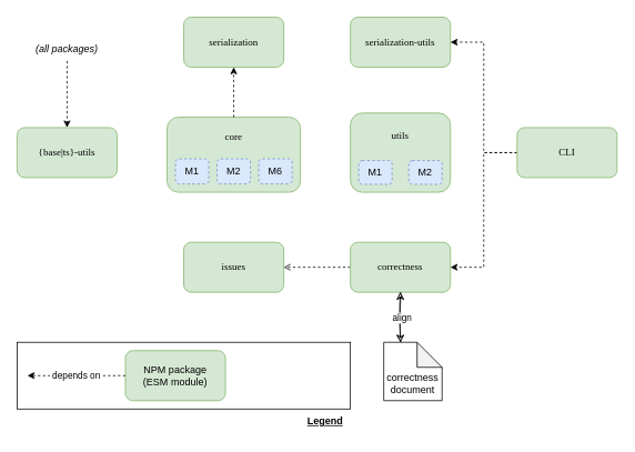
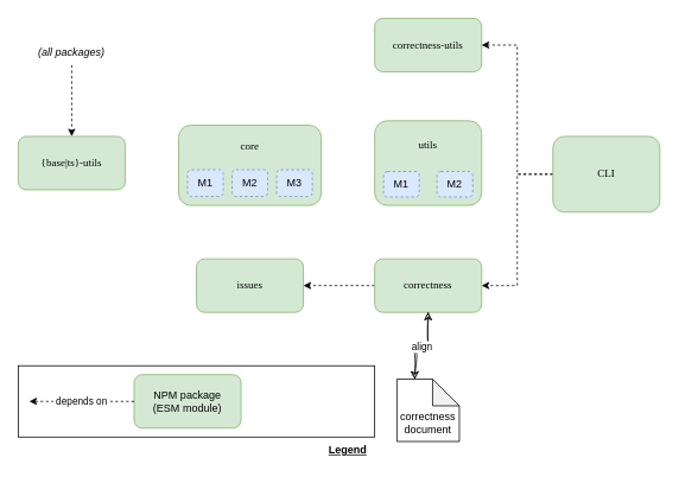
- <mxCell id="4" value="&lt;font face=&quot;Fira Code&quot;&gt;serialization&lt;/font&gt;" style="rounded=1;whiteSpace=wrap;html=1;fillColor=#d5e8d4;strokeColor=#82b366;" vertex="1" parent="1"><mxGeometry x="220" y="20" width="120" height="60" as="geometry" /></mxCell>
- <mxCell id="5" value="&lt;font face=&quot;Fira Code&quot;&gt;serialization-utils&lt;/font&gt;" style="rounded=1;whiteSpace=wrap;html=1;fillColor=#d5e8d4;strokeColor=#82b366;" vertex="1" parent="1"><mxGeometry x="420" y="20" width="120" height="60" as="geometry" /></mxCell>
+ <mxCell id="5" value="&lt;font face=&quot;Fira Code&quot;&gt;correctness-utils&lt;/font&gt;" style="rounded=1;whiteSpace=wrap;html=1;fillColor=#d5e8d4;strokeColor=#82b366;" vertex="1" parent="1"><mxGeometry x="420" y="20" width="120" height="60" as="geometry" /></mxCell>
- <mxCell id="19" style="edgeStyle=orthogonalEdgeStyle;rounded=0;orthogonalLoop=1;jettySize=auto;html=1;exitX=0.5;exitY=0;exitDx=0;exitDy=0;entryX=0.5;entryY=1;entryDx=0;entryDy=0;dashed=1;" edge="1" parent="1" source="15" target="4"><mxGeometry relative="1" as="geometry" /></mxCell>
- <mxCell id="8" value="&lt;font face=&quot;Fira Code&quot;&gt;CLI&lt;/font&gt;" style="rounded=1;whiteSpace=wrap;html=1;fillColor=#d5e8d4;strokeColor=#82b366;" vertex="1" parent="1"><mxGeometry x="620" y="152.5" width="120" height="60" as="geometry" /></mxCell>
+ <mxCell id="8" value="&lt;font face=&quot;Fira Code&quot;&gt;CLI&lt;/font&gt;" style="rounded=1;whiteSpace=wrap;html=1;fillColor=#d5e8d4;strokeColor=#82b366;" vertex="1" parent="1"><mxGeometry x="620" y="152.5" width="120" height="85" as="geometry" /></mxCell>
- <mxCell id="18" value="M6" style="rounded=1;whiteSpace=wrap;html=1;dashed=1;fillColor=#dae8fc;strokeColor=#6c8ebf;" vertex="1" parent="14"><mxGeometry x="110" y="50" width="40" height="30" as="geometry" /></mxCell>
+ <mxCell id="18" value="M3" style="rounded=1;whiteSpace=wrap;html=1;dashed=1;fillColor=#dae8fc;strokeColor=#6c8ebf;" vertex="1" parent="14"><mxGeometry x="110" y="50" width="40" height="30" as="geometry" /></mxCell>
- <mxCell id="10" style="edgeStyle=orthogonalEdgeStyle;rounded=0;orthogonalLoop=1;jettySize=auto;html=1;exitX=0;exitY=0.5;exitDx=0;exitDy=0;entryX=1;entryY=0.5;entryDx=0;entryDy=0;dashed=1;endArrow=open;" edge="1" parent="1" source="11" target="9"><mxGeometry relative="1" as="geometry" /></mxCell>
+ <mxCell id="10" style="edgeStyle=orthogonalEdgeStyle;rounded=0;orthogonalLoop=1;jettySize=auto;html=1;exitX=0;exitY=0.5;exitDx=0;exitDy=0;entryX=1;entryY=0.5;entryDx=0;entryDy=0;dashed=1;" edge="1" parent="1" source="11" target="9"><mxGeometry relative="1" as="geometry" /></mxCell>
- <mxCell id="27" value="&lt;div&gt;&lt;br&gt;&lt;br&gt;&lt;/div&gt;correctness document" style="shape=note;whiteSpace=wrap;html=1;backgroundOutline=1;darkOpacity=0.05;" vertex="1" parent="1"><mxGeometry x="460" y="410" width="70" height="70" as="geometry" /></mxCell>
+ <mxCell id="27" value="&lt;div&gt;&lt;br&gt;&lt;br&gt;&lt;/div&gt;correctness document" style="shape=note;whiteSpace=wrap;html=1;backgroundOutline=1;darkOpacity=0.05;" vertex="1" parent="1"><mxGeometry x="445" y="425" width="70" height="70" as="geometry" /></mxCell>
